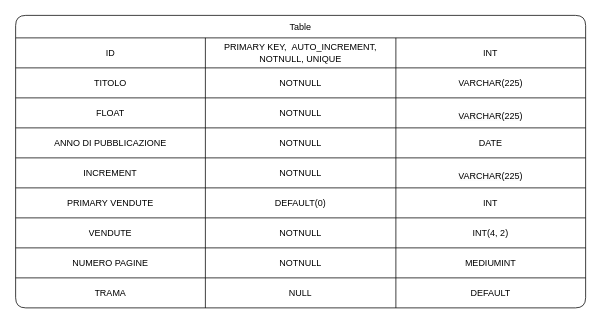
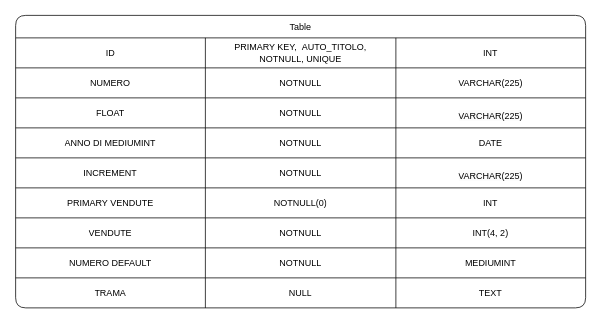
- <mxCell id="5" value="PRIMARY KEY,&amp;nbsp;&amp;nbsp;AUTO_INCREMENT, NOTNULL,&amp;nbsp;UNIQUE" style="shape=partialRectangle;html=1;whiteSpace=wrap;connectable=0;overflow=hidden;fillColor=none;top=0;left=0;bottom=0;right=0;pointerEvents=1;" vertex="1" parent="3"><mxGeometry x="253" width="254" height="40" as="geometry"><mxRectangle width="254" height="40" as="alternateBounds" /></mxGeometry></mxCell>
+ <mxCell id="5" value="PRIMARY KEY,&amp;nbsp;&amp;nbsp;AUTO_TITOLO, NOTNULL,&amp;nbsp;UNIQUE" style="shape=partialRectangle;html=1;whiteSpace=wrap;connectable=0;overflow=hidden;fillColor=none;top=0;left=0;bottom=0;right=0;pointerEvents=1;" vertex="1" parent="3"><mxGeometry x="253" width="254" height="40" as="geometry"><mxRectangle width="254" height="40" as="alternateBounds" /></mxGeometry></mxCell>
- <mxCell id="8" value="TITOLO" style="shape=partialRectangle;html=1;whiteSpace=wrap;connectable=0;overflow=hidden;fillColor=none;top=0;left=0;bottom=0;right=0;pointerEvents=1;" vertex="1" parent="7"><mxGeometry width="253" height="40" as="geometry"><mxRectangle width="253" height="40" as="alternateBounds" /></mxGeometry></mxCell>
+ <mxCell id="8" value="NUMERO" style="shape=partialRectangle;html=1;whiteSpace=wrap;connectable=0;overflow=hidden;fillColor=none;top=0;left=0;bottom=0;right=0;pointerEvents=1;" vertex="1" parent="7"><mxGeometry width="253" height="40" as="geometry"><mxRectangle width="253" height="40" as="alternateBounds" /></mxGeometry></mxCell>
- <mxCell id="16" value="ANNO DI PUBBLICAZIONE" style="shape=partialRectangle;html=1;whiteSpace=wrap;connectable=0;overflow=hidden;fillColor=none;top=0;left=0;bottom=0;right=0;pointerEvents=1;" vertex="1" parent="15"><mxGeometry width="253" height="40" as="geometry"><mxRectangle width="253" height="40" as="alternateBounds" /></mxGeometry></mxCell>
+ <mxCell id="16" value="ANNO DI MEDIUMINT" style="shape=partialRectangle;html=1;whiteSpace=wrap;connectable=0;overflow=hidden;fillColor=none;top=0;left=0;bottom=0;right=0;pointerEvents=1;" vertex="1" parent="15"><mxGeometry width="253" height="40" as="geometry"><mxRectangle width="253" height="40" as="alternateBounds" /></mxGeometry></mxCell>
- <mxCell id="25" value="DEFAULT(0)" style="shape=partialRectangle;html=1;whiteSpace=wrap;connectable=0;overflow=hidden;fillColor=none;top=0;left=0;bottom=0;right=0;pointerEvents=1;" vertex="1" parent="23"><mxGeometry x="253" width="254" height="40" as="geometry"><mxRectangle width="254" height="40" as="alternateBounds" /></mxGeometry></mxCell>
+ <mxCell id="25" value="NOTNULL(0)" style="shape=partialRectangle;html=1;whiteSpace=wrap;connectable=0;overflow=hidden;fillColor=none;top=0;left=0;bottom=0;right=0;pointerEvents=1;" vertex="1" parent="23"><mxGeometry x="253" width="254" height="40" as="geometry"><mxRectangle width="254" height="40" as="alternateBounds" /></mxGeometry></mxCell>
- <mxCell id="32" value="NUMERO PAGINE" style="shape=partialRectangle;html=1;whiteSpace=wrap;connectable=0;overflow=hidden;fillColor=none;top=0;left=0;bottom=0;right=0;pointerEvents=1;" vertex="1" parent="31"><mxGeometry width="253" height="40" as="geometry"><mxRectangle width="253" height="40" as="alternateBounds" /></mxGeometry></mxCell>
+ <mxCell id="32" value="NUMERO DEFAULT" style="shape=partialRectangle;html=1;whiteSpace=wrap;connectable=0;overflow=hidden;fillColor=none;top=0;left=0;bottom=0;right=0;pointerEvents=1;" vertex="1" parent="31"><mxGeometry width="253" height="40" as="geometry"><mxRectangle width="253" height="40" as="alternateBounds" /></mxGeometry></mxCell>
- <mxCell id="38" value="DEFAULT" style="shape=partialRectangle;html=1;whiteSpace=wrap;connectable=0;overflow=hidden;fillColor=none;top=0;left=0;bottom=0;right=0;pointerEvents=1;" vertex="1" parent="35"><mxGeometry x="507" width="253" height="40" as="geometry"><mxRectangle width="253" height="40" as="alternateBounds" /></mxGeometry></mxCell>
+ <mxCell id="38" value="TEXT" style="shape=partialRectangle;html=1;whiteSpace=wrap;connectable=0;overflow=hidden;fillColor=none;top=0;left=0;bottom=0;right=0;pointerEvents=1;" vertex="1" parent="35"><mxGeometry x="507" width="253" height="40" as="geometry"><mxRectangle width="253" height="40" as="alternateBounds" /></mxGeometry></mxCell>
